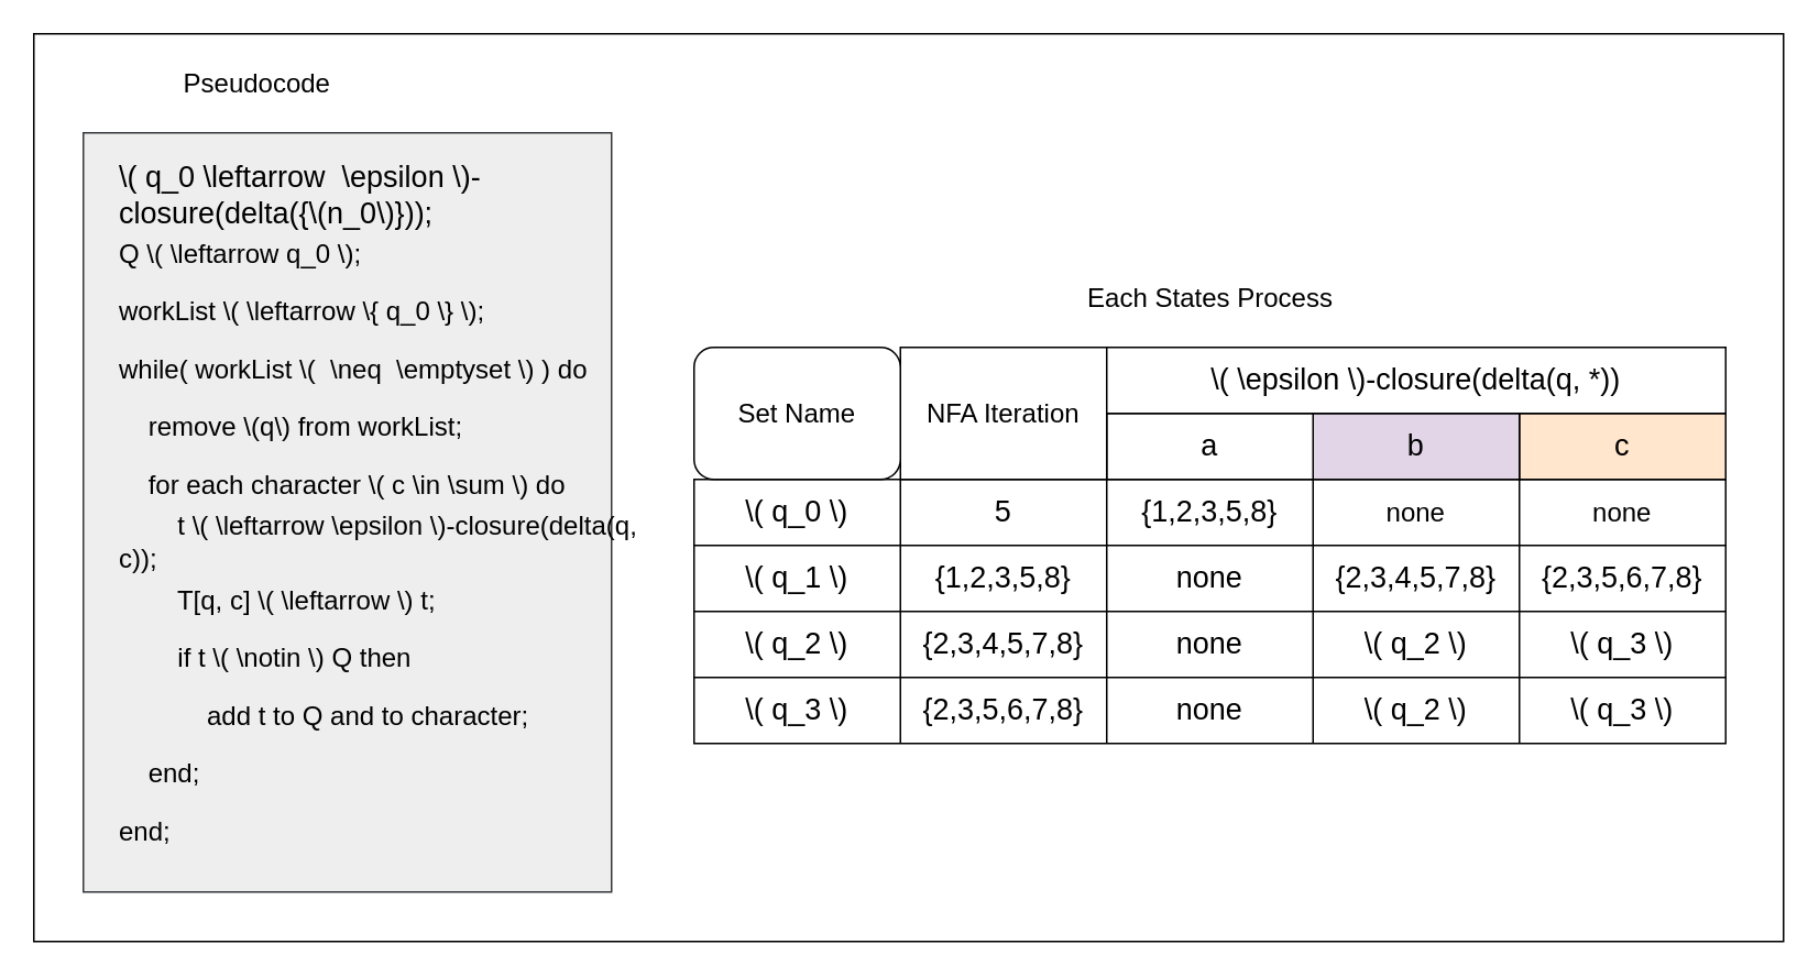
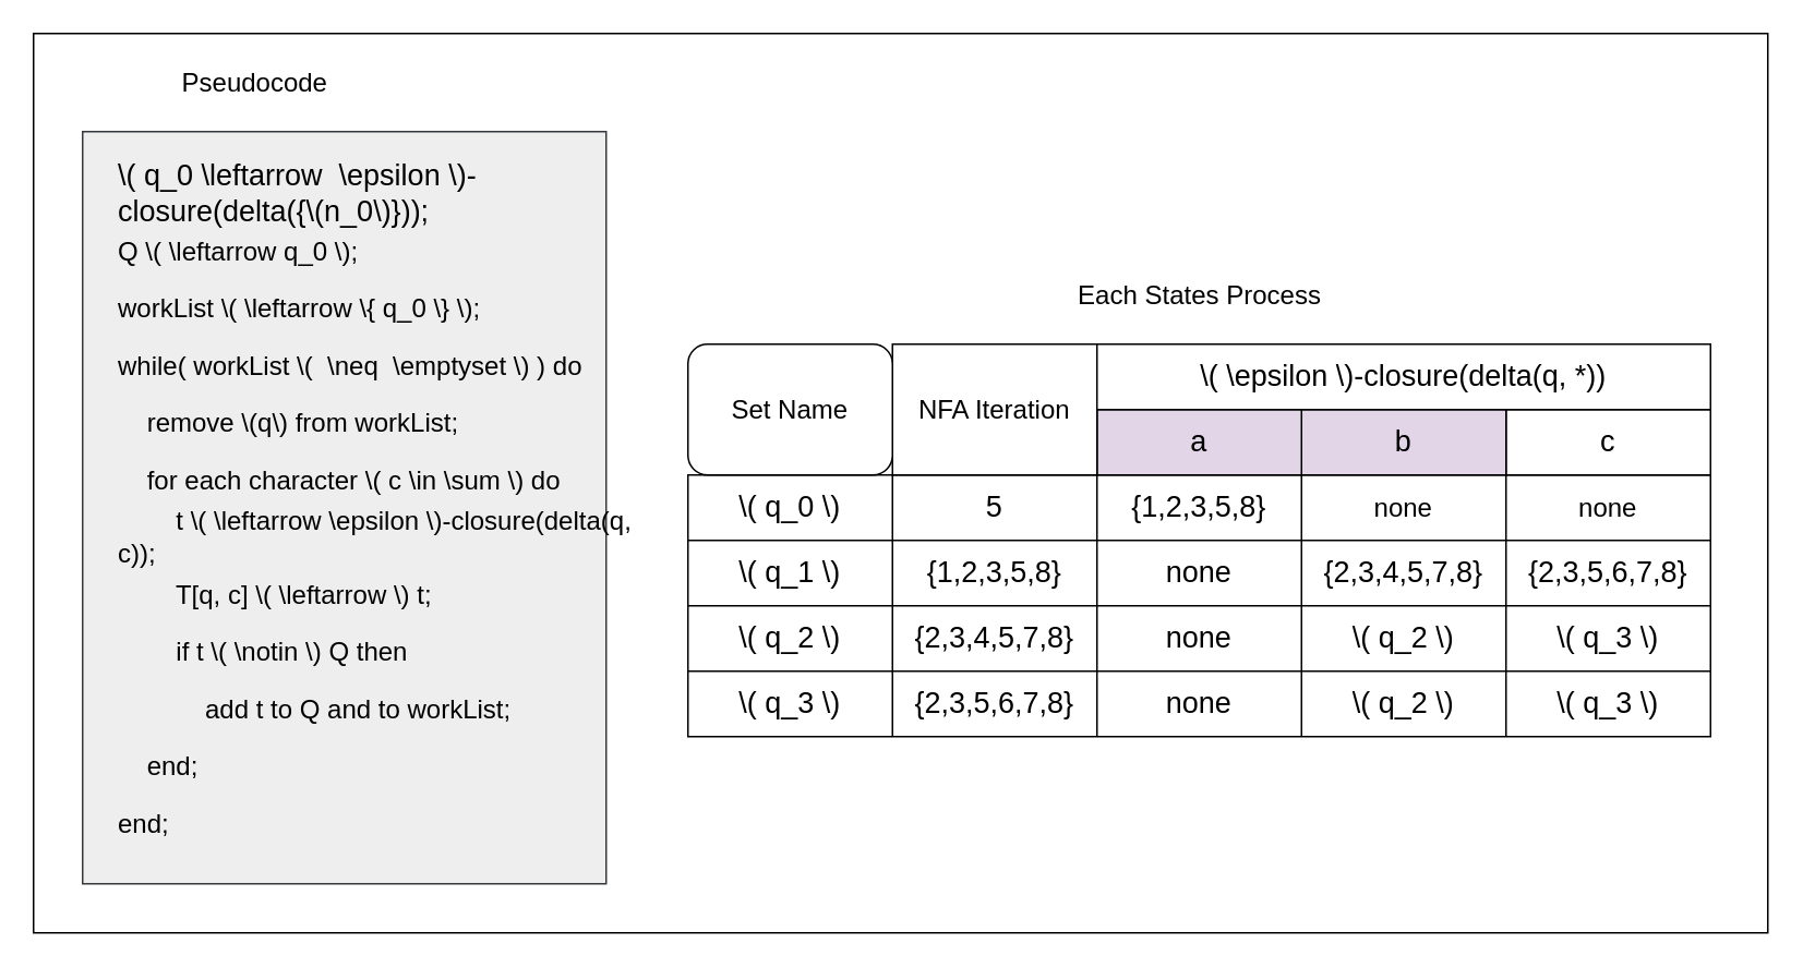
- <mxCell id="45" value="&lt;span style=&quot;font-size: 18px&quot;&gt;a&lt;/span&gt;" style="rounded=0;whiteSpace=wrap;html=1;strokeColor=#000000;" parent="1" vertex="1"><mxGeometry x="670" y="250" width="125" height="40" as="geometry" /></mxCell>
+ <mxCell id="45" value="&lt;span style=&quot;font-size: 18px&quot;&gt;a&lt;/span&gt;" style="rounded=0;whiteSpace=wrap;html=1;strokeColor=#000000;fillColor=#e1d5e7;" parent="1" vertex="1"><mxGeometry x="670" y="250" width="125" height="40" as="geometry" /></mxCell>
- <mxCell id="43" value="&lt;span style=&quot;font-size: 18px&quot;&gt;c&lt;/span&gt;" style="rounded=0;whiteSpace=wrap;html=1;strokeColor=#000000;fillColor=#ffe6cc;" parent="1" vertex="1"><mxGeometry x="920" y="250" width="125" height="40" as="geometry" /></mxCell>
+ <mxCell id="43" value="&lt;span style=&quot;font-size: 18px&quot;&gt;c&lt;/span&gt;" style="rounded=0;whiteSpace=wrap;html=1;strokeColor=#000000;" parent="1" vertex="1"><mxGeometry x="920" y="250" width="125" height="40" as="geometry" /></mxCell>
- <mxCell id="15" value="&lt;span style=&quot;font-size: 16px&quot;&gt;&amp;nbsp; &amp;nbsp; &amp;nbsp; &amp;nbsp; &amp;nbsp; &amp;nbsp; add t to Q and to character;&lt;/span&gt;" style="text;html=1;fillColor=none;align=left;verticalAlign=middle;whiteSpace=wrap;rounded=0;" parent="5" vertex="1"><mxGeometry y="315" width="340" height="35" as="geometry" /></mxCell>
+ <mxCell id="15" value="&lt;span style=&quot;font-size: 16px&quot;&gt;&amp;nbsp; &amp;nbsp; &amp;nbsp; &amp;nbsp; &amp;nbsp; &amp;nbsp; add t to Q and to workList;&lt;/span&gt;" style="text;html=1;fillColor=none;align=left;verticalAlign=middle;whiteSpace=wrap;rounded=0;" parent="5" vertex="1"><mxGeometry y="315" width="340" height="35" as="geometry" /></mxCell>
